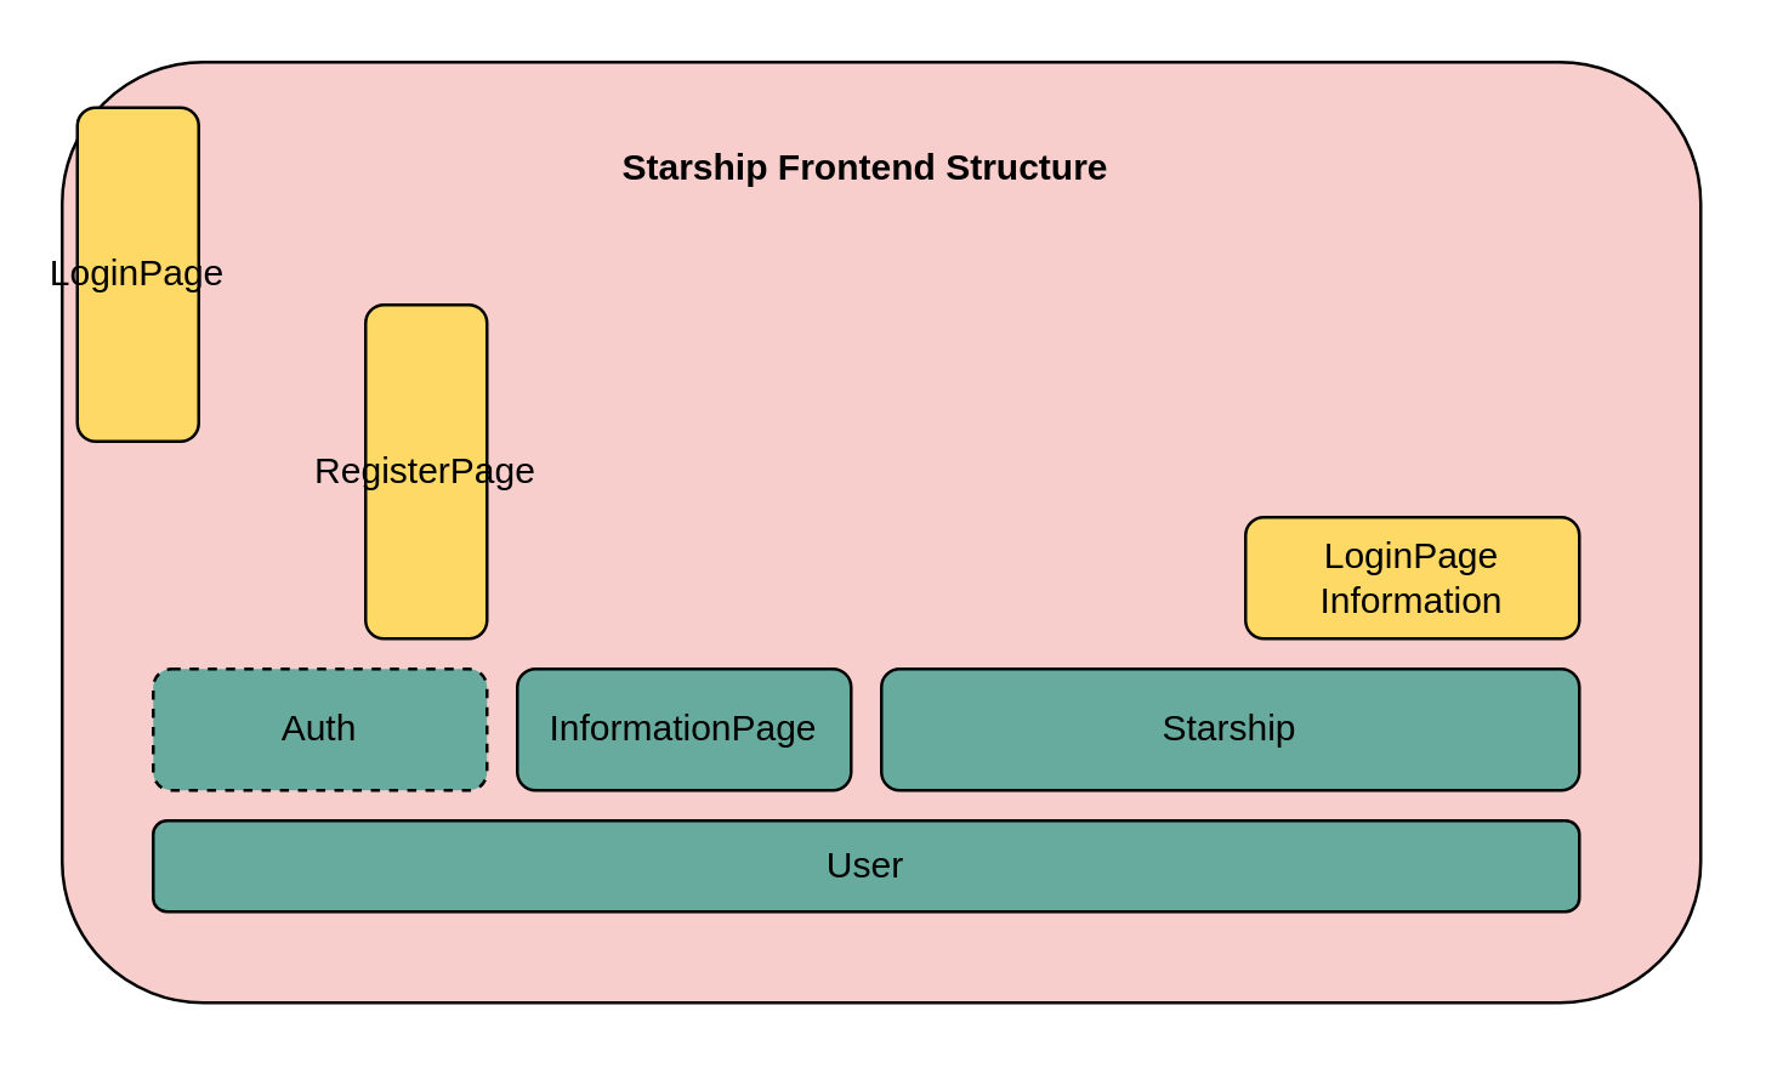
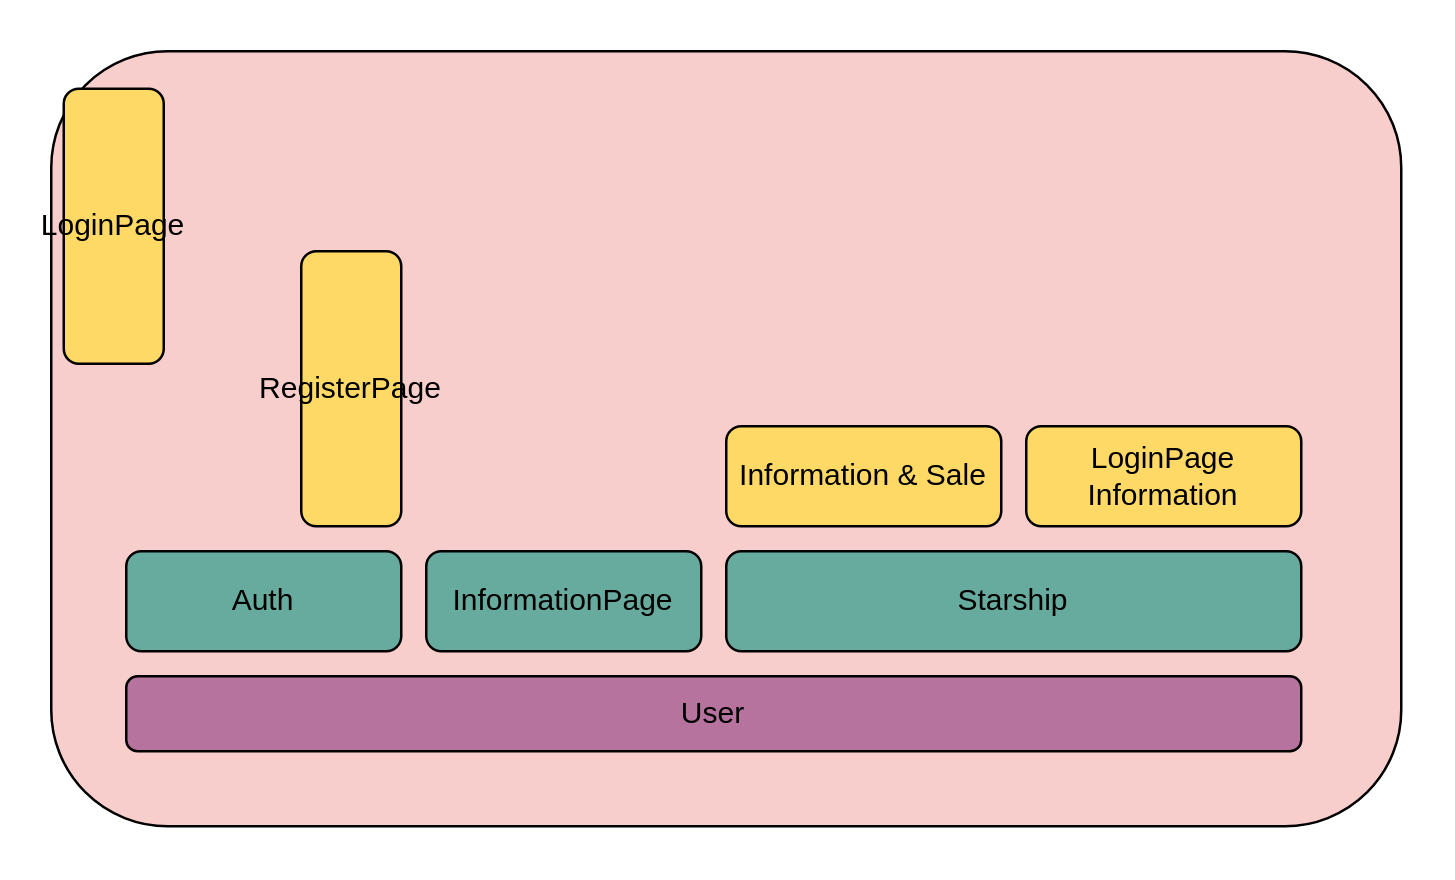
- <mxCell id="11" value="&lt;b&gt;Starship Frontend Structure&lt;/b&gt;" style="text;html=1;strokeColor=none;fillColor=none;align=center;verticalAlign=middle;whiteSpace=wrap;rounded=0;" vertex="1" parent="1"><mxGeometry x="170" y="40" width="230" height="30" as="geometry" /></mxCell>
+ <mxCell id="7" value="Information &amp;amp; Sale" style="rounded=1;whiteSpace=wrap;html=1;fillColor=#FFD966;" vertex="1" parent="1"><mxGeometry x="290" y="170" width="110" height="40" as="geometry" /></mxCell>
- <mxCell id="4" value="Auth" style="rounded=1;whiteSpace=wrap;html=1;fillColor=#67AB9F;dashed=1;" vertex="1" parent="1"><mxGeometry x="50" y="220" width="110" height="40" as="geometry" /></mxCell>
+ <mxCell id="4" value="Auth" style="rounded=1;whiteSpace=wrap;html=1;fillColor=#67AB9F;" vertex="1" parent="1"><mxGeometry x="50" y="220" width="110" height="40" as="geometry" /></mxCell>
- <mxCell id="3" value="User" style="rounded=1;whiteSpace=wrap;html=1;fillColor=#67ab9f;" vertex="1" parent="1"><mxGeometry x="50" y="270" width="470" height="30" as="geometry" /></mxCell>
+ <mxCell id="3" value="User" style="rounded=1;whiteSpace=wrap;html=1;fillColor=#B5739D;" vertex="1" parent="1"><mxGeometry x="50" y="270" width="470" height="30" as="geometry" /></mxCell>
